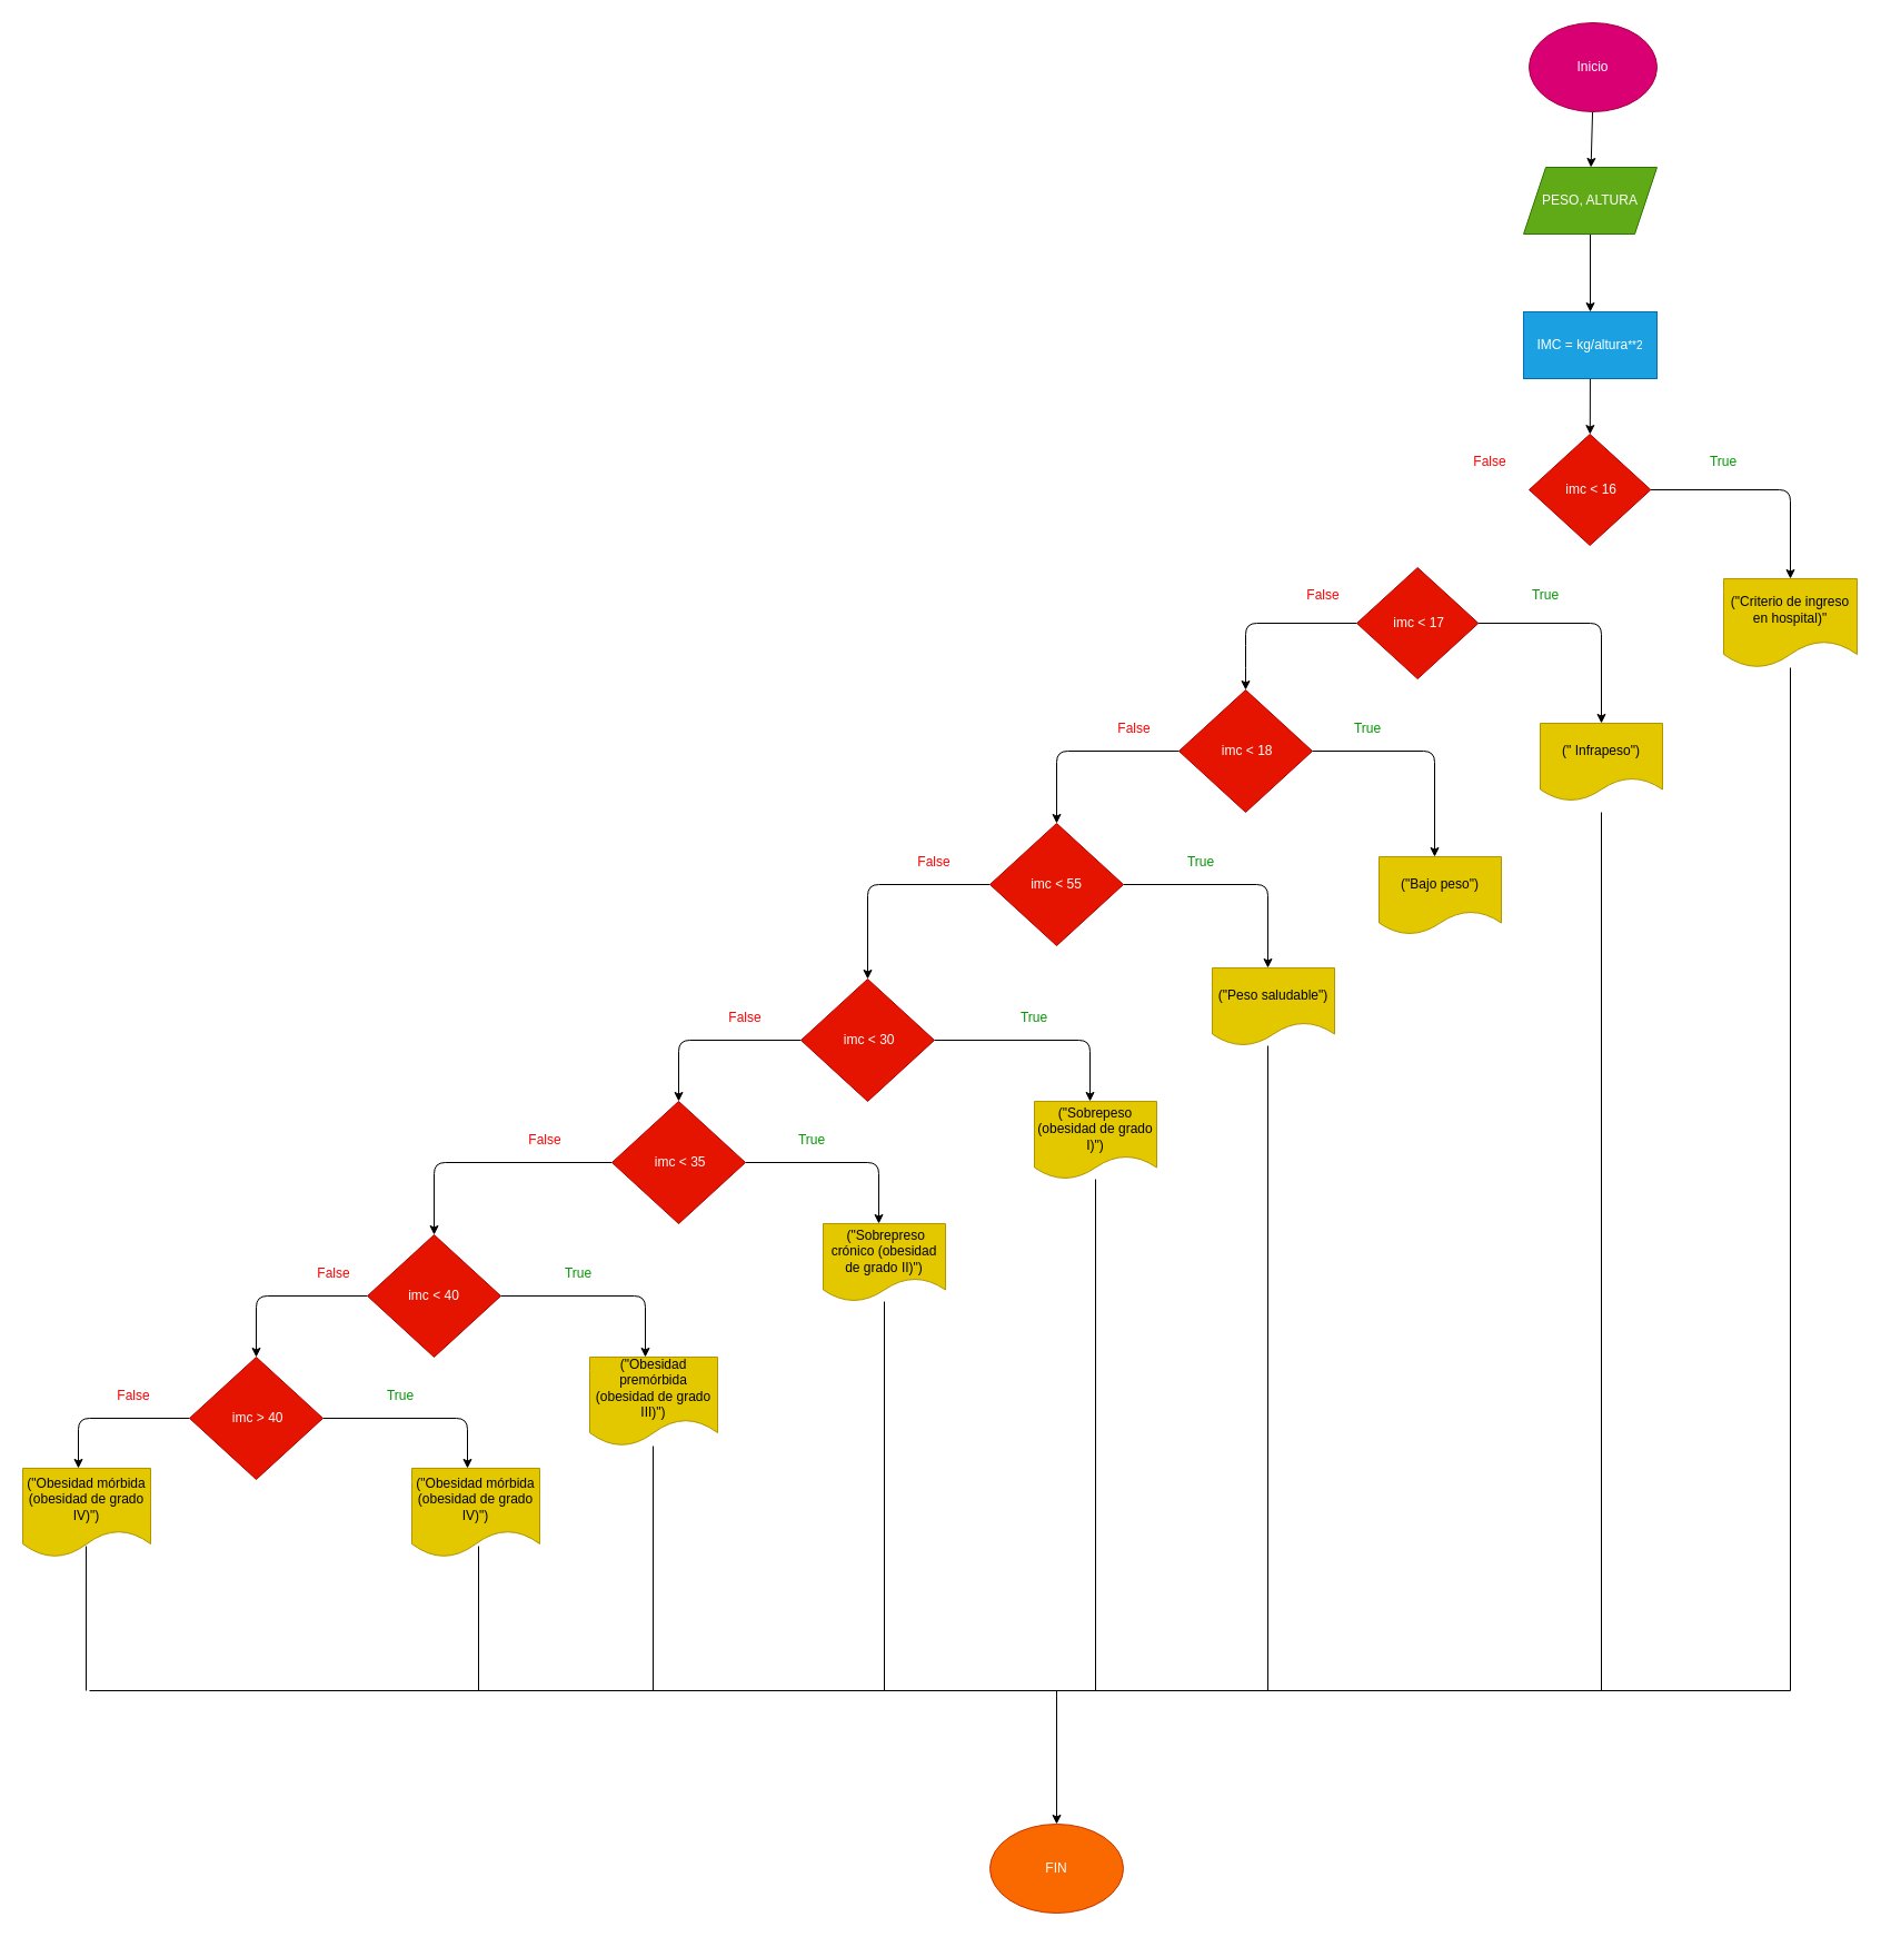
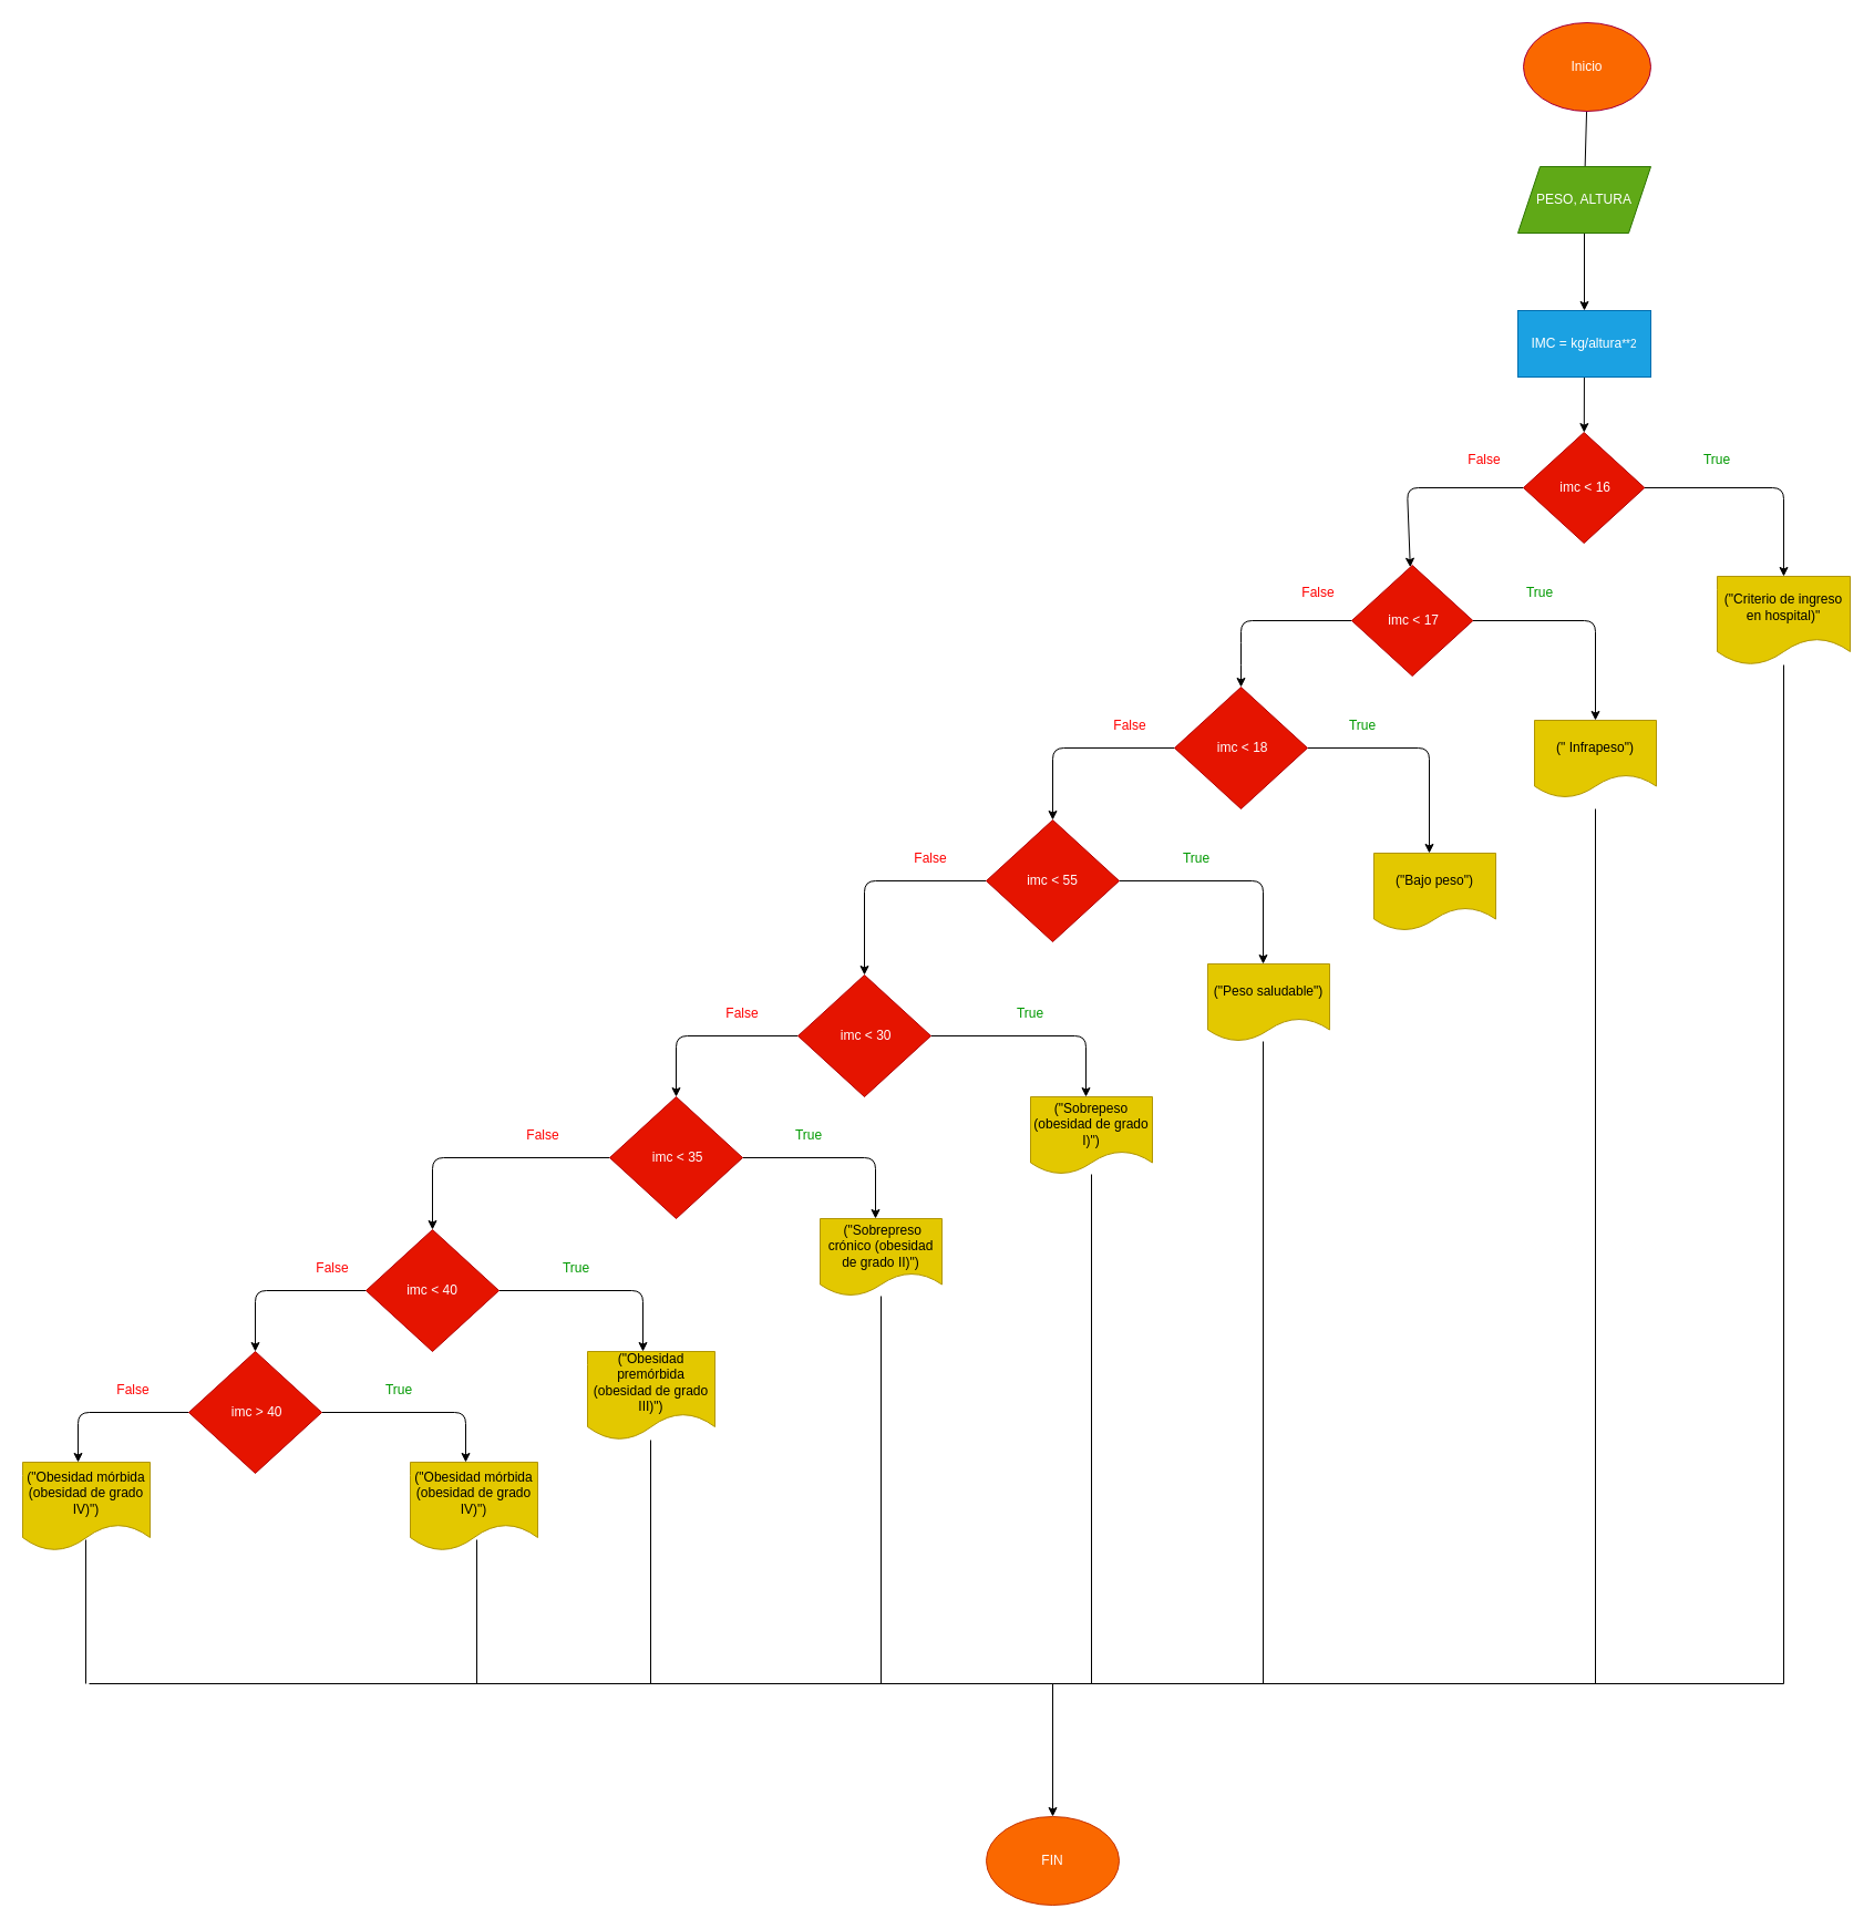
- <mxCell id="3" value="Inicio" style="ellipse;whiteSpace=wrap;html=1;fillColor=#d80073;fontColor=#ffffff;strokeColor=#A50040;" vertex="1" parent="1"><mxGeometry x="1375" y="20" width="115" height="80" as="geometry" /></mxCell>
+ <mxCell id="3" value="Inicio" style="ellipse;whiteSpace=wrap;html=1;fillColor=#fa6800;fontColor=#ffffff;strokeColor=#A50040;" vertex="1" parent="1"><mxGeometry x="1375" y="20" width="115" height="80" as="geometry" /></mxCell>
- <mxCell id="2" value="" style="edgeStyle=none;html=1;" edge="1" parent="1" source="3" target="5"><mxGeometry relative="1" as="geometry" /></mxCell>
+ <mxCell id="2" value="" style="edgeStyle=none;html=1;endArrow=none;" edge="1" parent="1" source="3" target="5"><mxGeometry relative="1" as="geometry" /></mxCell>
+ <mxCell id="9" value="" style="edgeStyle=none;html=1;" edge="1" parent="1" source="10" target="14"><mxGeometry relative="1" as="geometry"><Array as="points"><mxPoint x="1270" y="440" /></Array></mxGeometry></mxCell>
